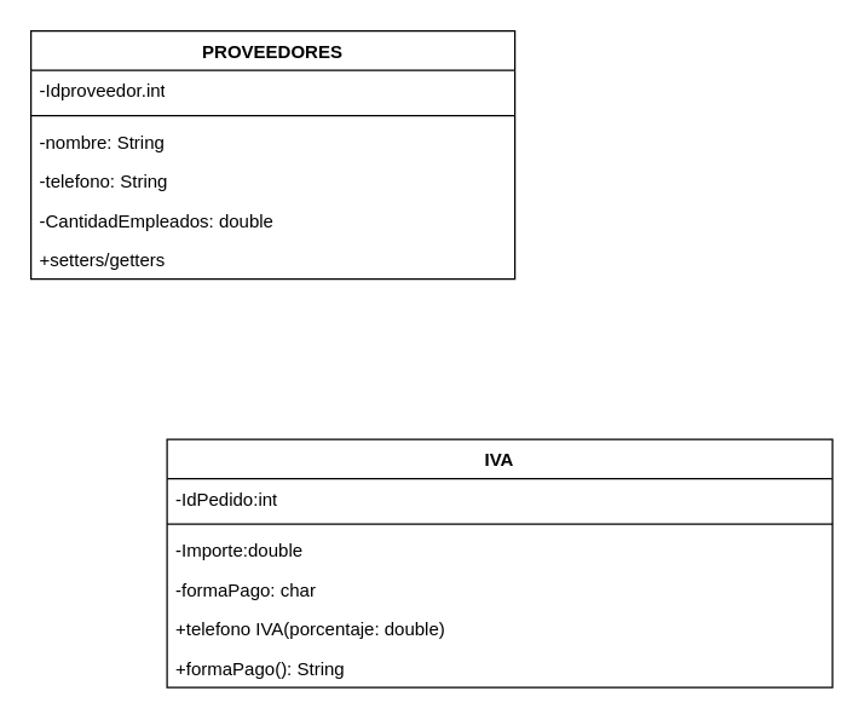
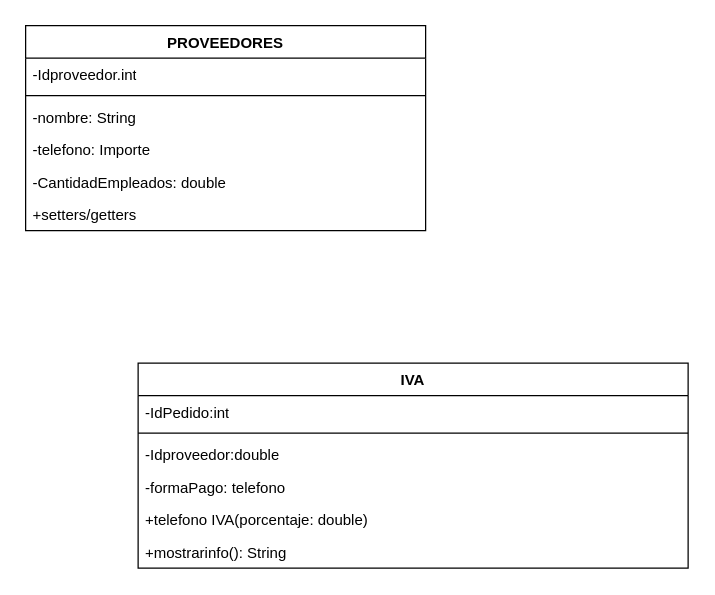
- <mxCell id="6" value="-telefono: String" style="text;strokeColor=none;fillColor=none;align=left;verticalAlign=top;spacingLeft=4;spacingRight=4;overflow=hidden;rotatable=0;points=[[0,0.5],[1,0.5]];portConstraint=eastwest;whiteSpace=wrap;html=1;" vertex="1" parent="2"><mxGeometry y="86" width="320" height="26" as="geometry" /></mxCell>
+ <mxCell id="6" value="-telefono: Importe" style="text;strokeColor=none;fillColor=none;align=left;verticalAlign=top;spacingLeft=4;spacingRight=4;overflow=hidden;rotatable=0;points=[[0,0.5],[1,0.5]];portConstraint=eastwest;whiteSpace=wrap;html=1;" vertex="1" parent="2"><mxGeometry y="86" width="320" height="26" as="geometry" /></mxCell>
- <mxCell id="12" value="-Importe:double" style="text;strokeColor=none;fillColor=none;align=left;verticalAlign=top;spacingLeft=4;spacingRight=4;overflow=hidden;rotatable=0;points=[[0,0.5],[1,0.5]];portConstraint=eastwest;whiteSpace=wrap;html=1;" vertex="1" parent="9"><mxGeometry y="60" width="440" height="26" as="geometry" /></mxCell>
+ <mxCell id="12" value="-Idproveedor:double" style="text;strokeColor=none;fillColor=none;align=left;verticalAlign=top;spacingLeft=4;spacingRight=4;overflow=hidden;rotatable=0;points=[[0,0.5],[1,0.5]];portConstraint=eastwest;whiteSpace=wrap;html=1;" vertex="1" parent="9"><mxGeometry y="60" width="440" height="26" as="geometry" /></mxCell>
- <mxCell id="13" value="-formaPago: char" style="text;strokeColor=none;fillColor=none;align=left;verticalAlign=top;spacingLeft=4;spacingRight=4;overflow=hidden;rotatable=0;points=[[0,0.5],[1,0.5]];portConstraint=eastwest;whiteSpace=wrap;html=1;" vertex="1" parent="9"><mxGeometry y="86" width="440" height="26" as="geometry" /></mxCell>
+ <mxCell id="13" value="-formaPago: telefono" style="text;strokeColor=none;fillColor=none;align=left;verticalAlign=top;spacingLeft=4;spacingRight=4;overflow=hidden;rotatable=0;points=[[0,0.5],[1,0.5]];portConstraint=eastwest;whiteSpace=wrap;html=1;" vertex="1" parent="9"><mxGeometry y="86" width="440" height="26" as="geometry" /></mxCell>
- <mxCell id="15" value="+formaPago(): String" style="text;strokeColor=none;fillColor=none;align=left;verticalAlign=top;spacingLeft=4;spacingRight=4;overflow=hidden;rotatable=0;points=[[0,0.5],[1,0.5]];portConstraint=eastwest;whiteSpace=wrap;html=1;" vertex="1" parent="9"><mxGeometry y="138" width="440" height="26" as="geometry" /></mxCell>
+ <mxCell id="15" value="+mostrarinfo(): String" style="text;strokeColor=none;fillColor=none;align=left;verticalAlign=top;spacingLeft=4;spacingRight=4;overflow=hidden;rotatable=0;points=[[0,0.5],[1,0.5]];portConstraint=eastwest;whiteSpace=wrap;html=1;" vertex="1" parent="9"><mxGeometry y="138" width="440" height="26" as="geometry" /></mxCell>
